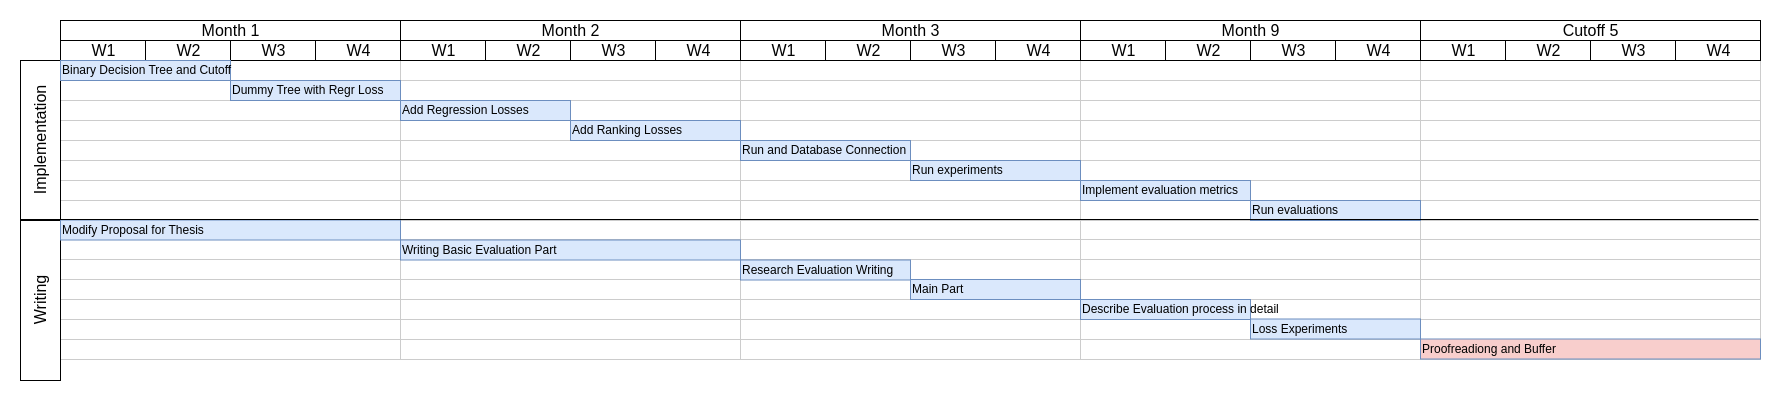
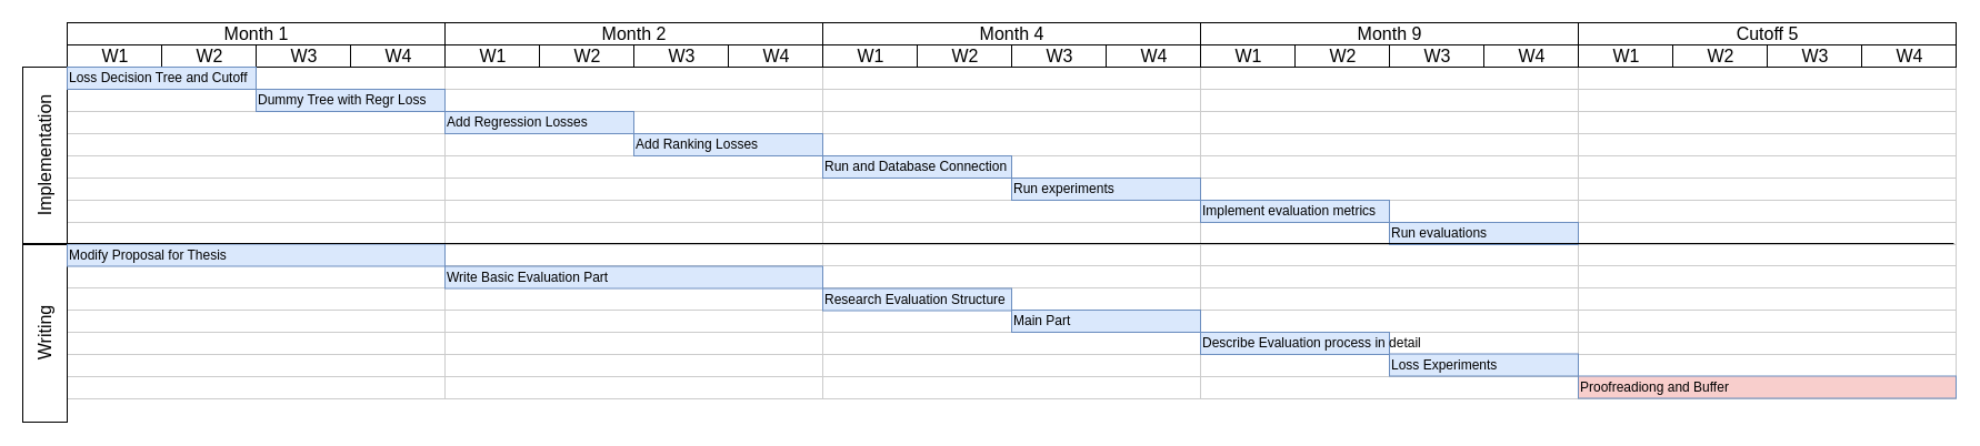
- <mxCell id="42" value="Month 3" style="strokeWidth=1;fontStyle=0;html=1;fontSize=16;" vertex="1" parent="1"><mxGeometry x="740" y="20" width="340.0" height="20" as="geometry" /></mxCell>
+ <mxCell id="42" value="Month 4" style="strokeWidth=1;fontStyle=0;html=1;fontSize=16;" vertex="1" parent="1"><mxGeometry x="740" y="20" width="340.0" height="20" as="geometry" /></mxCell>
- <mxCell id="104" value="Binary Decision Tree and Cutoff" style="align=left;strokeColor=#6c8ebf;html=1;fillColor=#dae8fc;" parent="1" vertex="1"><mxGeometry x="60" y="60" width="170" height="20" as="geometry" /></mxCell>
+ <mxCell id="104" value="Loss Decision Tree and Cutoff" style="align=left;strokeColor=#6c8ebf;html=1;fillColor=#dae8fc;" parent="1" vertex="1"><mxGeometry x="60" y="60" width="170" height="20" as="geometry" /></mxCell>
- <mxCell id="111" value="Writing Basic Evaluation Part" style="align=left;strokeColor=#6c8ebf;html=1;fillColor=#dae8fc;" vertex="1" parent="1"><mxGeometry x="400" y="239.5" width="340" height="20" as="geometry" /></mxCell>
+ <mxCell id="111" value="Write Basic Evaluation Part" style="align=left;strokeColor=#6c8ebf;html=1;fillColor=#dae8fc;" vertex="1" parent="1"><mxGeometry x="400" y="239.5" width="340" height="20" as="geometry" /></mxCell>
- <mxCell id="115" value="Research Evaluation Writing" style="align=left;strokeColor=#6c8ebf;html=1;fillColor=#dae8fc;" vertex="1" parent="1"><mxGeometry x="740" y="259.5" width="170" height="20" as="geometry" /></mxCell>
+ <mxCell id="115" value="Research Evaluation Structure" style="align=left;strokeColor=#6c8ebf;html=1;fillColor=#dae8fc;" vertex="1" parent="1"><mxGeometry x="740" y="259.5" width="170" height="20" as="geometry" /></mxCell>
